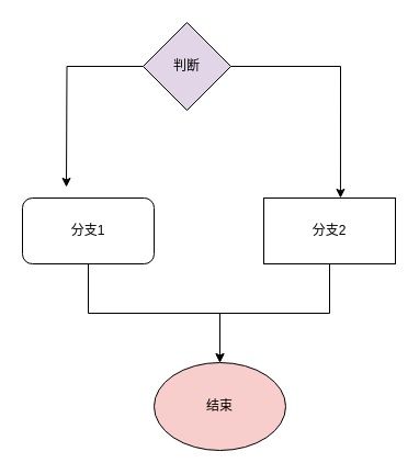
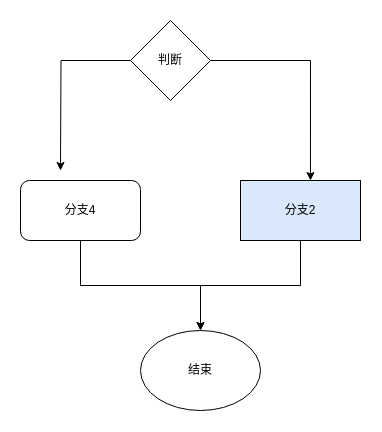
- <mxCell id="4" value="判断" style="rhombus;whiteSpace=wrap;html=1;fillColor=#e1d5e7;" vertex="1" parent="1"><mxGeometry x="130" y="20" width="80" height="80" as="geometry" /></mxCell>
+ <mxCell id="4" value="判断" style="rhombus;whiteSpace=wrap;html=1;" vertex="1" parent="1"><mxGeometry x="130" y="20" width="80" height="80" as="geometry" /></mxCell>
- <mxCell id="8" value="分支1" style="rounded=1;whiteSpace=wrap;html=1;" vertex="1" parent="1"><mxGeometry x="20" y="180" width="120" height="60" as="geometry" /></mxCell>
+ <mxCell id="8" value="分支4" style="rounded=1;whiteSpace=wrap;html=1;" vertex="1" parent="1"><mxGeometry x="20" y="180" width="120" height="60" as="geometry" /></mxCell>
- <mxCell id="6" value="分支2" style="rounded=0;whiteSpace=wrap;html=1;" vertex="1" parent="1"><mxGeometry x="240" y="180" width="120" height="60" as="geometry" /></mxCell>
+ <mxCell id="6" value="分支2" style="rounded=0;whiteSpace=wrap;html=1;fillColor=#dae8fc;" vertex="1" parent="1"><mxGeometry x="240" y="180" width="120" height="60" as="geometry" /></mxCell>
- <mxCell id="9" value="结束" style="ellipse;whiteSpace=wrap;html=1;fillColor=#f8cecc;" vertex="1" parent="1"><mxGeometry x="140" y="330" width="120" height="80" as="geometry" /></mxCell>
+ <mxCell id="9" value="结束" style="ellipse;whiteSpace=wrap;html=1;" vertex="1" parent="1"><mxGeometry x="140" y="330" width="120" height="80" as="geometry" /></mxCell>
